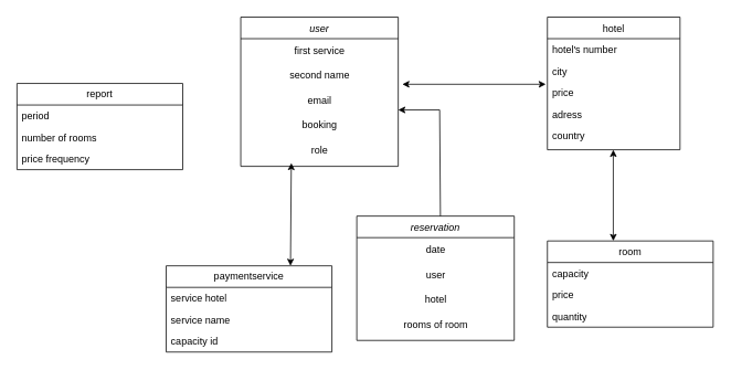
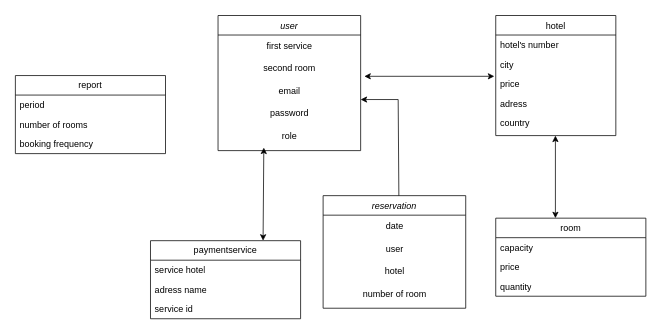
- <mxCell id="4" value="second name" style="text;html=1;align=center;verticalAlign=middle;resizable=0;points=[];autosize=1;strokeColor=none;fillColor=none;" vertex="1" parent="2"><mxGeometry y="56" width="190" height="30" as="geometry" /></mxCell>
+ <mxCell id="4" value="second room" style="text;html=1;align=center;verticalAlign=middle;resizable=0;points=[];autosize=1;strokeColor=none;fillColor=none;" vertex="1" parent="2"><mxGeometry y="56" width="190" height="30" as="geometry" /></mxCell>
- <mxCell id="6" value="booking" style="text;html=1;align=center;verticalAlign=middle;resizable=0;points=[];autosize=1;strokeColor=none;fillColor=none;" vertex="1" parent="2"><mxGeometry y="116" width="190" height="30" as="geometry" /></mxCell>
+ <mxCell id="6" value="password" style="text;html=1;align=center;verticalAlign=middle;resizable=0;points=[];autosize=1;strokeColor=none;fillColor=none;" vertex="1" parent="2"><mxGeometry y="116" width="190" height="30" as="geometry" /></mxCell>
- <mxCell id="34" value="price frequency" style="text;strokeColor=none;fillColor=none;align=left;verticalAlign=top;spacingLeft=4;spacingRight=4;overflow=hidden;rotatable=0;points=[[0,0.5],[1,0.5]];portConstraint=eastwest;whiteSpace=wrap;html=1;" vertex="1" parent="31"><mxGeometry y="78" width="200" height="26" as="geometry" /></mxCell>
+ <mxCell id="34" value="booking frequency" style="text;strokeColor=none;fillColor=none;align=left;verticalAlign=top;spacingLeft=4;spacingRight=4;overflow=hidden;rotatable=0;points=[[0,0.5],[1,0.5]];portConstraint=eastwest;whiteSpace=wrap;html=1;" vertex="1" parent="31"><mxGeometry y="78" width="200" height="26" as="geometry" /></mxCell>
- <mxCell id="28" value="service name" style="text;strokeColor=none;fillColor=none;align=left;verticalAlign=top;spacingLeft=4;spacingRight=4;overflow=hidden;rotatable=0;points=[[0,0.5],[1,0.5]];portConstraint=eastwest;whiteSpace=wrap;html=1;" vertex="1" parent="26"><mxGeometry y="52" width="200" height="26" as="geometry" /></mxCell>
+ <mxCell id="28" value="adress name" style="text;strokeColor=none;fillColor=none;align=left;verticalAlign=top;spacingLeft=4;spacingRight=4;overflow=hidden;rotatable=0;points=[[0,0.5],[1,0.5]];portConstraint=eastwest;whiteSpace=wrap;html=1;" vertex="1" parent="26"><mxGeometry y="52" width="200" height="26" as="geometry" /></mxCell>
- <mxCell id="24" value="rooms of room" style="text;html=1;align=center;verticalAlign=middle;resizable=0;points=[];autosize=1;strokeColor=none;fillColor=none;" vertex="1" parent="20"><mxGeometry y="116" width="190" height="30" as="geometry" /></mxCell>
+ <mxCell id="24" value="number of room" style="text;html=1;align=center;verticalAlign=middle;resizable=0;points=[];autosize=1;strokeColor=none;fillColor=none;" vertex="1" parent="20"><mxGeometry y="116" width="190" height="30" as="geometry" /></mxCell>
- <mxCell id="29" value="capacity id" style="text;strokeColor=none;fillColor=none;align=left;verticalAlign=top;spacingLeft=4;spacingRight=4;overflow=hidden;rotatable=0;points=[[0,0.5],[1,0.5]];portConstraint=eastwest;whiteSpace=wrap;html=1;" vertex="1" parent="26"><mxGeometry y="78" width="200" height="26" as="geometry" /></mxCell>
+ <mxCell id="29" value="service id" style="text;strokeColor=none;fillColor=none;align=left;verticalAlign=top;spacingLeft=4;spacingRight=4;overflow=hidden;rotatable=0;points=[[0,0.5],[1,0.5]];portConstraint=eastwest;whiteSpace=wrap;html=1;" vertex="1" parent="26"><mxGeometry y="78" width="200" height="26" as="geometry" /></mxCell>
